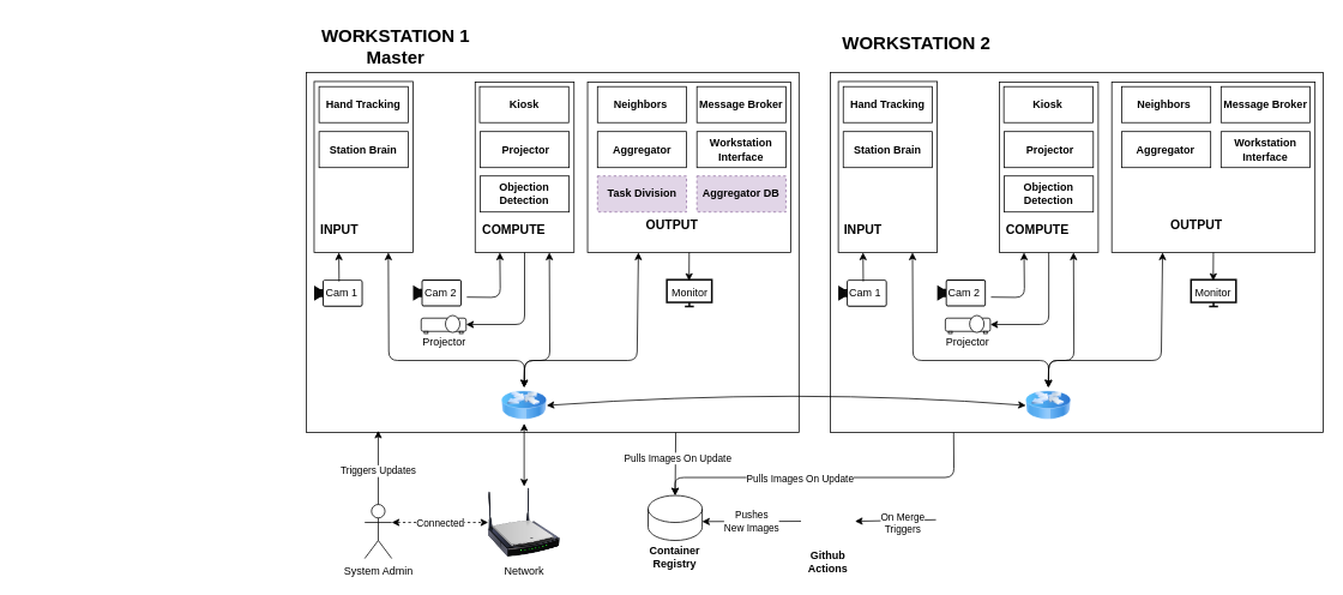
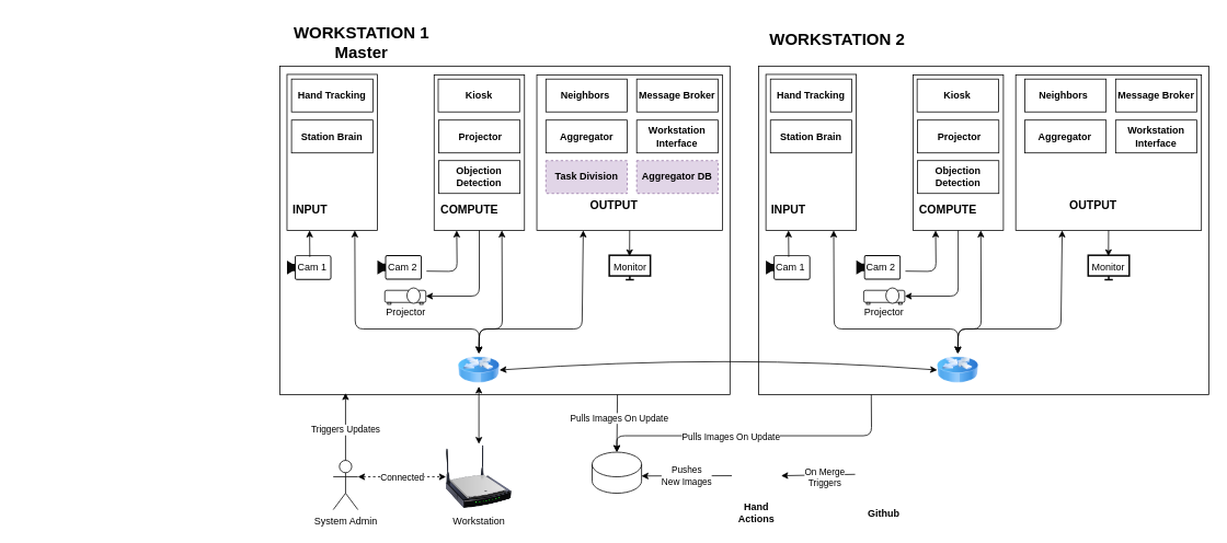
- <mxCell id="4" value="&lt;b&gt;Container&lt;/b&gt;&lt;div&gt;&lt;b&gt;Registry&lt;/b&gt;&lt;/div&gt;" style="text;html=1;align=center;verticalAlign=middle;whiteSpace=wrap;rounded=0;" parent="2" vertex="1"><mxGeometry x="0.15" y="54" width="60" height="30" as="geometry" /></mxCell>
- <mxCell id="6" value="&lt;b&gt;Github&lt;/b&gt;&lt;div&gt;&lt;b&gt;Actions&lt;/b&gt;&lt;/div&gt;" style="text;html=1;align=center;verticalAlign=middle;whiteSpace=wrap;rounded=0;" parent="5" vertex="1"><mxGeometry x="870" y="458.68" width="60" height="30" as="geometry" /></mxCell>
+ <mxCell id="6" value="&lt;b&gt;Hand&lt;/b&gt;&lt;div&gt;&lt;b&gt;Actions&lt;/b&gt;&lt;/div&gt;" style="text;html=1;align=center;verticalAlign=middle;whiteSpace=wrap;rounded=0;" parent="5" vertex="1"><mxGeometry x="870" y="458.68" width="60" height="30" as="geometry" /></mxCell>
+ <mxCell id="10" value="&lt;b&gt;Github&lt;/b&gt;" style="text;html=1;align=center;verticalAlign=middle;whiteSpace=wrap;rounded=0;" parent="8" vertex="1"><mxGeometry y="70" width="70" height="26" as="geometry" /></mxCell>
- <mxCell id="101" value="Network" style="image;html=1;image=img/lib/clip_art/networking/Wireless_Router_N_128x128.png" vertex="1" parent="1"><mxGeometry x="542.22" y="540" width="80" height="80" as="geometry" /></mxCell>
+ <mxCell id="101" value="Workstation" style="image;html=1;image=img/lib/clip_art/networking/Wireless_Router_N_128x128.png" vertex="1" parent="1"><mxGeometry x="542.22" y="540" width="80" height="80" as="geometry" /></mxCell>
